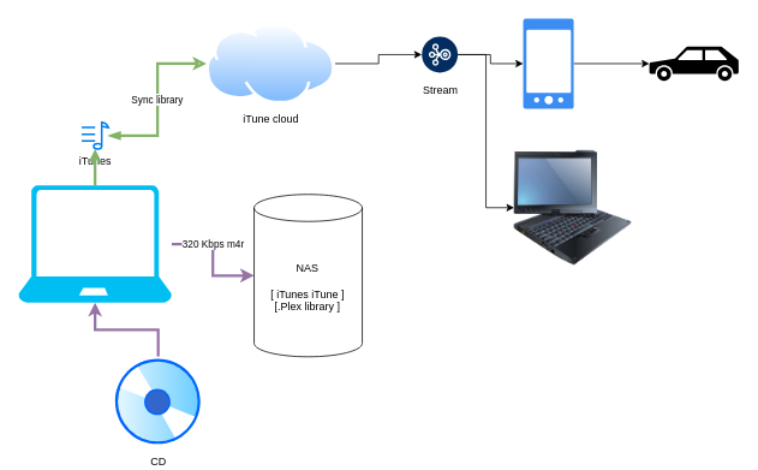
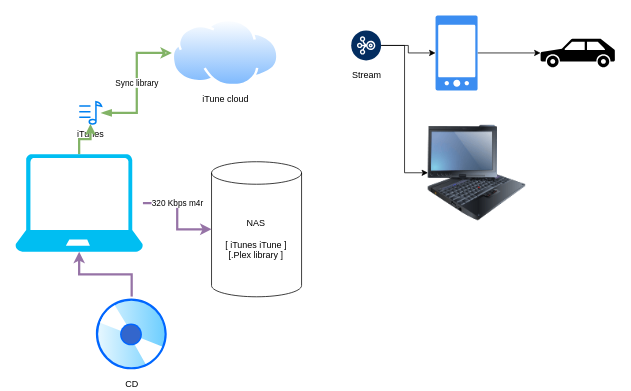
- <mxCell id="12" value="" style="edgeStyle=orthogonalEdgeStyle;rounded=0;orthogonalLoop=1;jettySize=auto;html=1;" edge="1" parent="1" source="13" target="16"><mxGeometry relative="1" as="geometry" /></mxCell>
- <mxCell id="6" value="iTunes" style="html=1;verticalLabelPosition=bottom;align=center;labelBackgroundColor=#ffffff;verticalAlign=top;strokeWidth=2;strokeColor=#0080F0;shadow=0;dashed=0;shape=mxgraph.ios7.icons.note;pointerEvents=1" vertex="1" parent="1"><mxGeometry x="90.15" y="135" width="29.7" height="29.7" as="geometry" /></mxCell>
+ <mxCell id="6" value="iTunes" style="html=1;verticalLabelPosition=bottom;align=center;labelBackgroundColor=#ffffff;verticalAlign=top;strokeWidth=2;strokeColor=#0080F0;shadow=0;dashed=0;shape=mxgraph.ios7.icons.note;pointerEvents=1" vertex="1" parent="1"><mxGeometry x="105.15" y="135" width="29.7" height="29.7" as="geometry" /></mxCell>
